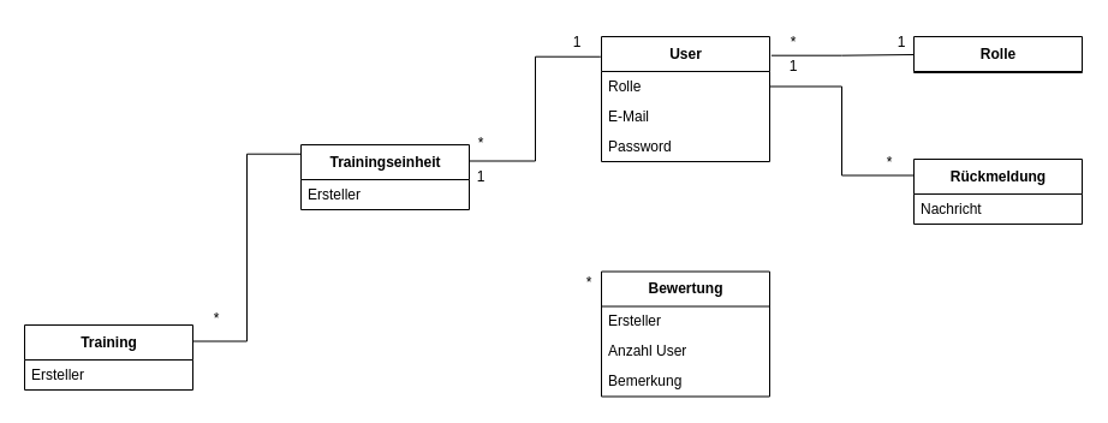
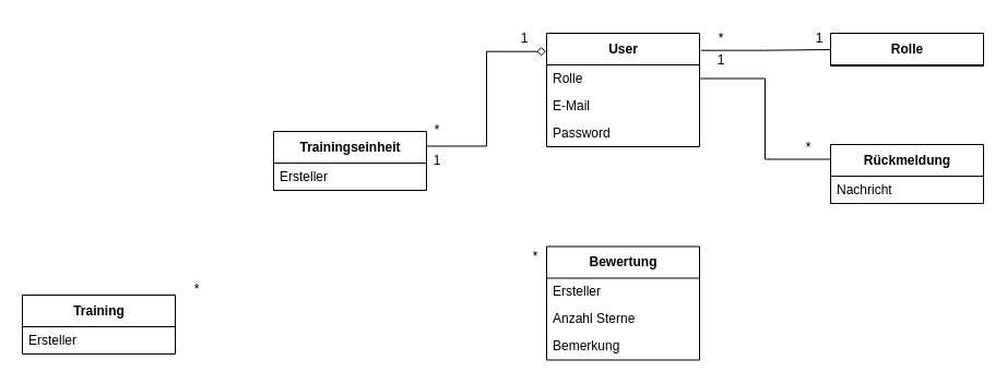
- <mxCell id="17" style="edgeStyle=orthogonalEdgeStyle;rounded=0;orthogonalLoop=1;jettySize=auto;html=1;endArrow=none;endFill=0;exitX=1;exitY=0.25;exitDx=0;exitDy=0;entryX=-0.005;entryY=0.161;entryDx=0;entryDy=0;entryPerimeter=0;" parent="1" source="7" target="2" edge="1"><mxGeometry relative="1" as="geometry"><mxPoint x="610" y="132.474" as="sourcePoint" /><mxPoint x="430" y="60" as="targetPoint" /></mxGeometry></mxCell>
+ <mxCell id="17" style="edgeStyle=orthogonalEdgeStyle;rounded=0;orthogonalLoop=1;jettySize=auto;html=1;endArrow=diamond;endFill=0;exitX=1;exitY=0.25;exitDx=0;exitDy=0;entryX=-0.005;entryY=0.161;entryDx=0;entryDy=0;entryPerimeter=0;" parent="1" source="7" target="2" edge="1"><mxGeometry relative="1" as="geometry"><mxPoint x="610" y="132.474" as="sourcePoint" /><mxPoint x="430" y="60" as="targetPoint" /></mxGeometry></mxCell>
- <mxCell id="16" style="edgeStyle=orthogonalEdgeStyle;rounded=0;orthogonalLoop=1;jettySize=auto;html=1;entryX=0.003;entryY=0.143;entryDx=0;entryDy=0;endArrow=none;endFill=0;exitX=1;exitY=0.25;exitDx=0;exitDy=0;entryPerimeter=0;" parent="1" source="13" target="7" edge="1"><mxGeometry relative="1" as="geometry"><mxPoint x="600" y="122.474" as="sourcePoint" /><mxPoint x="680" y="65" as="targetPoint" /></mxGeometry></mxCell>
- <mxCell id="11" value="Anzahl User" style="text;html=1;strokeColor=none;fillColor=none;align=left;verticalAlign=middle;spacingLeft=4;spacingRight=4;overflow=hidden;rotatable=0;points=[[0,0.5],[1,0.5]];portConstraint=eastwest;" parent="9" vertex="1"><mxGeometry y="54" width="140" height="25" as="geometry" /></mxCell>
+ <mxCell id="11" value="Anzahl Sterne" style="text;html=1;strokeColor=none;fillColor=none;align=left;verticalAlign=middle;spacingLeft=4;spacingRight=4;overflow=hidden;rotatable=0;points=[[0,0.5],[1,0.5]];portConstraint=eastwest;" parent="9" vertex="1"><mxGeometry y="54" width="140" height="25" as="geometry" /></mxCell>
